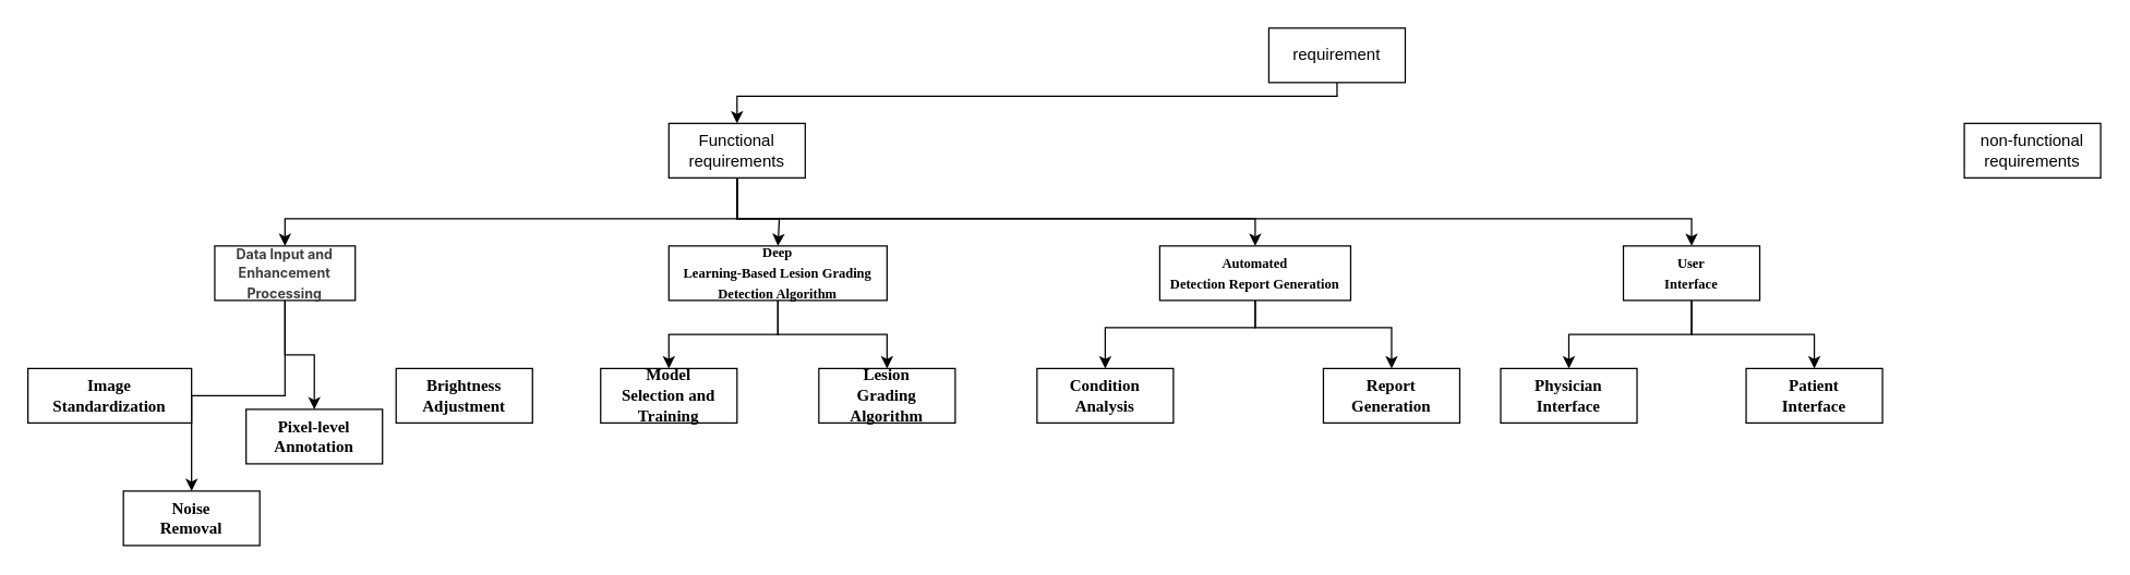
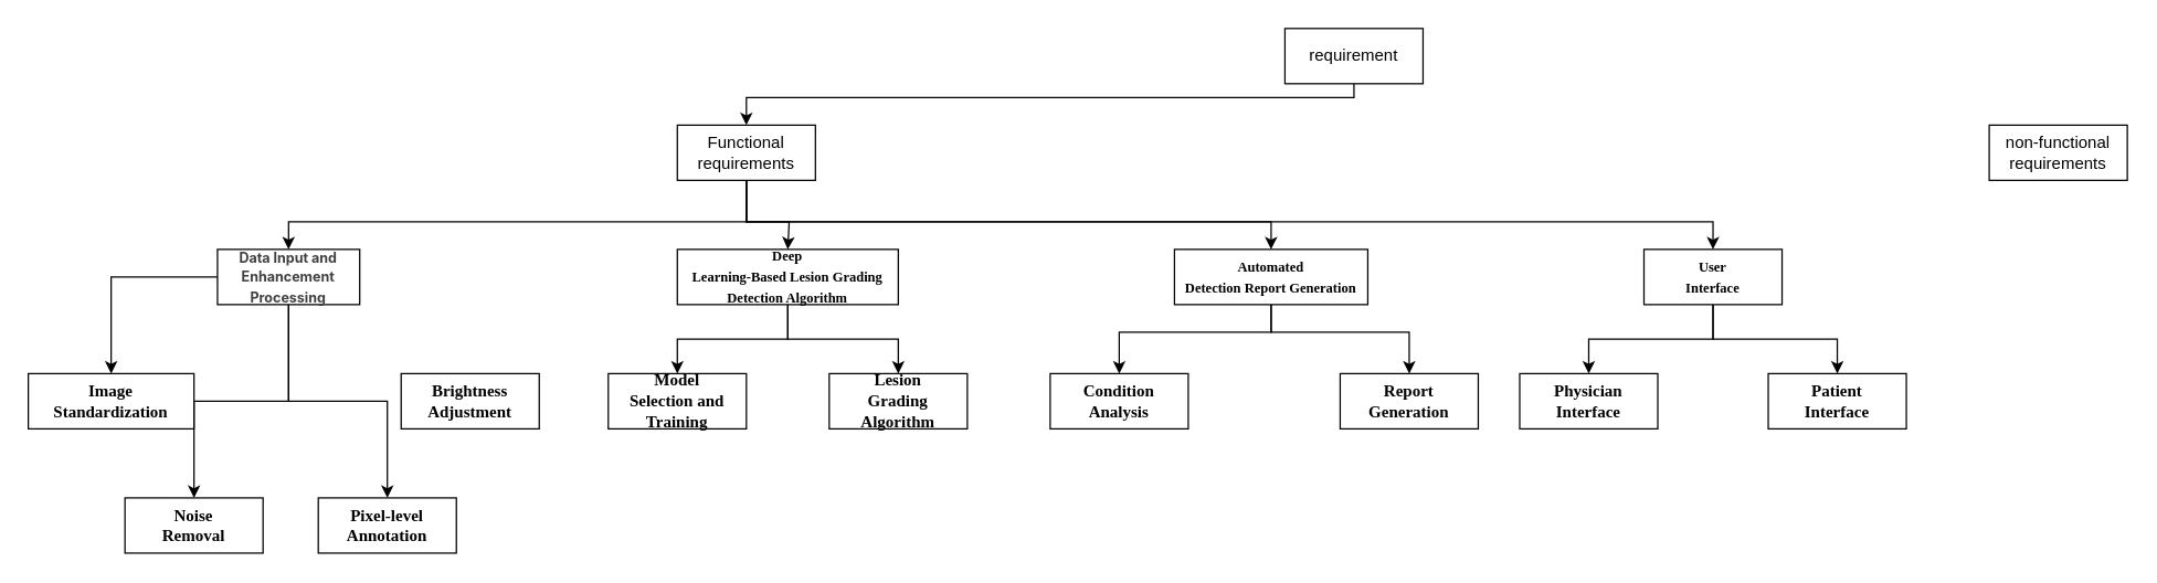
+ <mxCell id="10" style="edgeStyle=orthogonalEdgeStyle;rounded=0;orthogonalLoop=1;jettySize=auto;html=1;" parent="1" source="13" target="23" edge="1"><mxGeometry relative="1" as="geometry" /></mxCell>
- <mxCell id="25" value="&lt;b&gt;&lt;span style=&quot;line-height: 115%; font-family: 等线;&quot; lang=&quot;EN-US&quot;&gt;&lt;font style=&quot;font-size: 12px;&quot;&gt;Pixel-level&lt;br/&gt;Annotation&lt;/font&gt;&lt;/span&gt;&lt;/b&gt;" style="rounded=0;whiteSpace=wrap;html=1;" parent="1" vertex="1"><mxGeometry x="180" y="300" width="100" height="40" as="geometry" /></mxCell>
+ <mxCell id="25" value="&lt;b&gt;&lt;span style=&quot;line-height: 115%; font-family: 等线;&quot; lang=&quot;EN-US&quot;&gt;&lt;font style=&quot;font-size: 12px;&quot;&gt;Pixel-level&lt;br/&gt;Annotation&lt;/font&gt;&lt;/span&gt;&lt;/b&gt;" style="rounded=0;whiteSpace=wrap;html=1;" parent="1" vertex="1"><mxGeometry x="230" y="360" width="100" height="40" as="geometry" /></mxCell>
